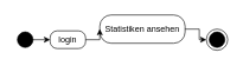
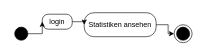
- <mxCell id="5" value="login" style="rounded=1;whiteSpace=wrap;html=1;arcSize=40;fontColor=#000000;fillColor=none;" vertex="1" parent="1"><mxGeometry x="70" y="43" width="50" height="25" as="geometry" /></mxCell>
+ <mxCell id="5" value="login" style="rounded=1;whiteSpace=wrap;html=1;arcSize=40;fontColor=#000000;fillColor=none;" vertex="1" parent="1"><mxGeometry x="70" y="23" width="50" height="25" as="geometry" /></mxCell>
